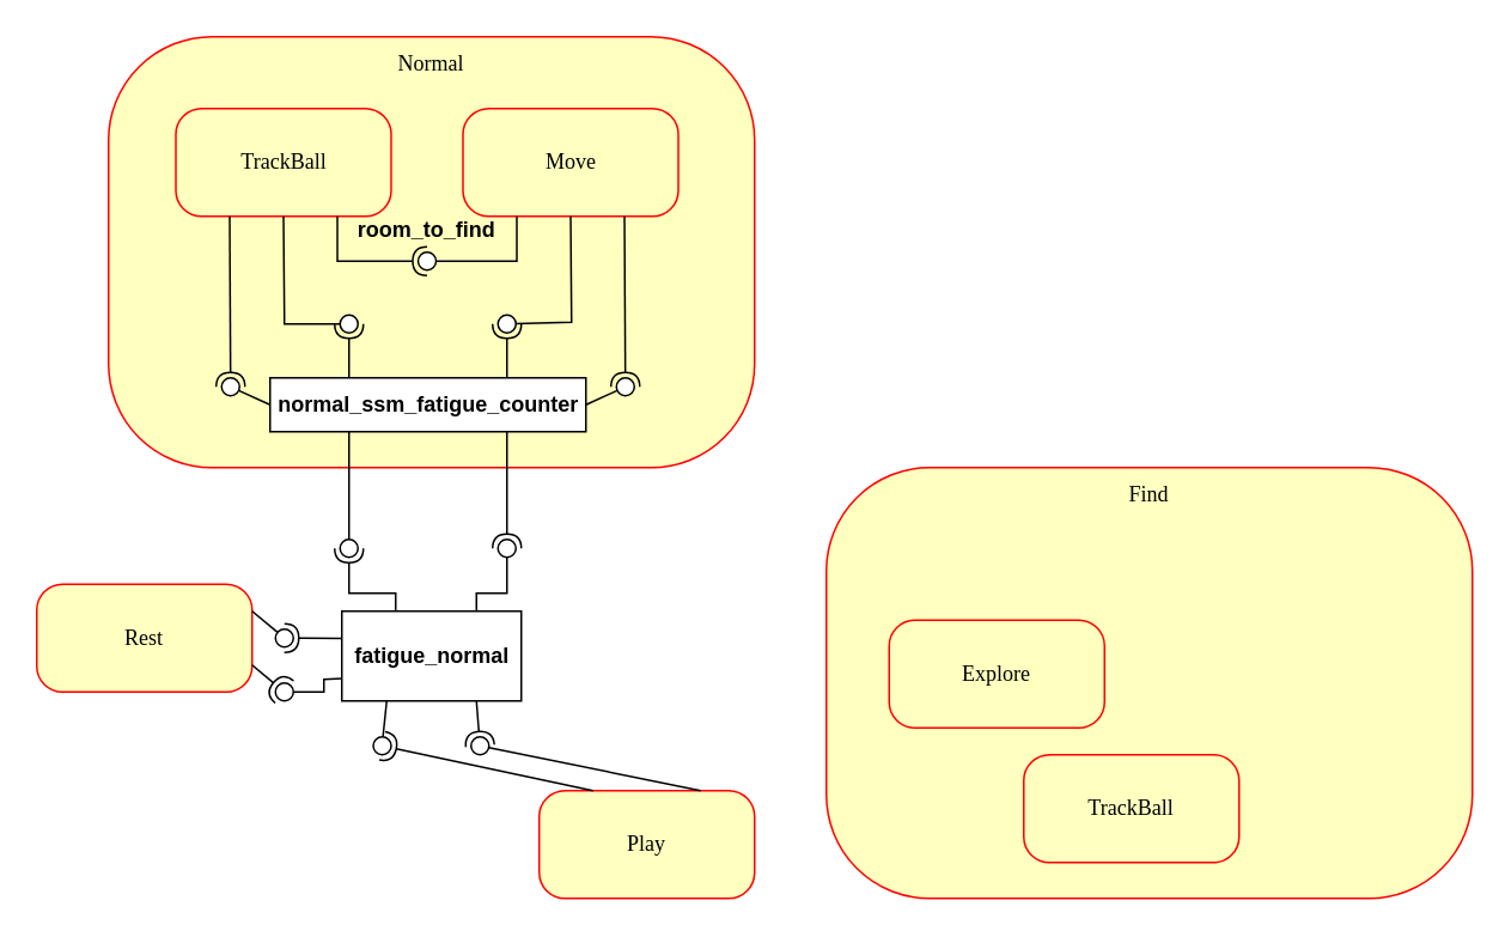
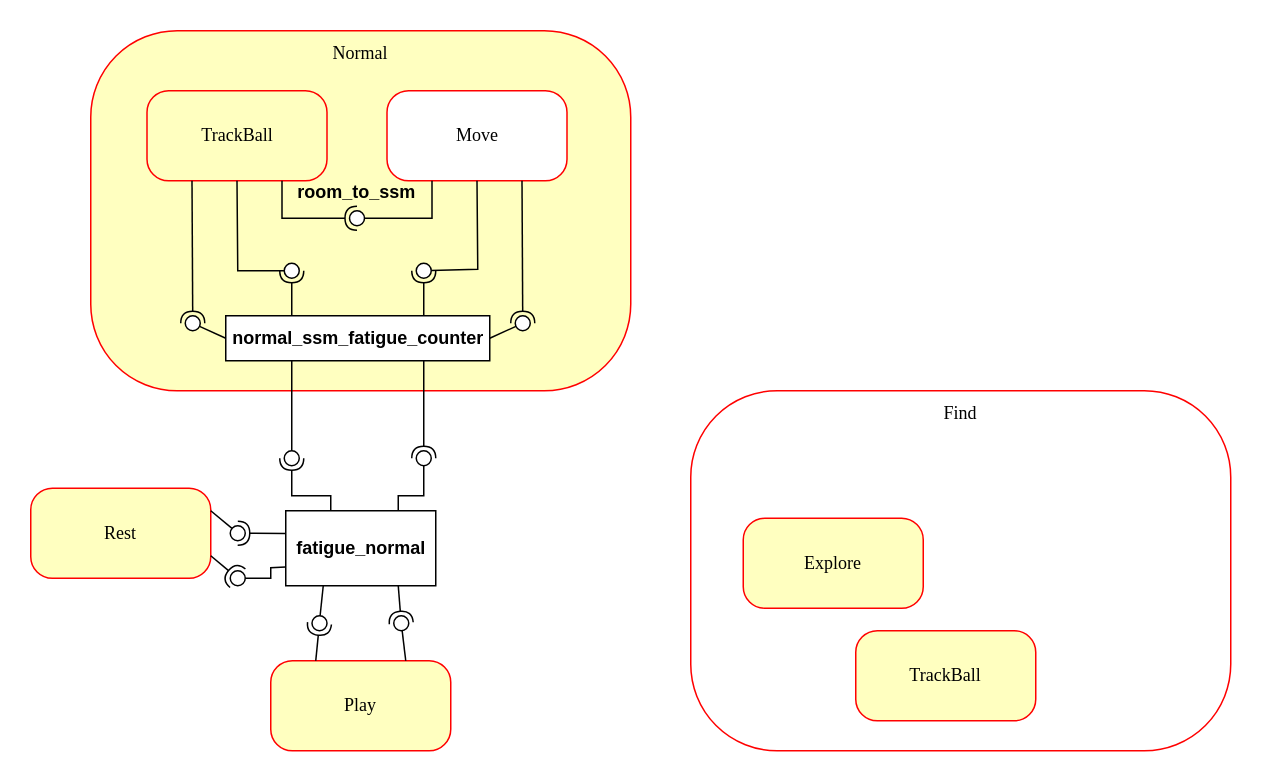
- <mxCell id="6" value="Move" style="rounded=1;whiteSpace=wrap;html=1;arcSize=24;fillColor=#ffffc0;strokeColor=#ff0000;shadow=0;comic=0;labelBackgroundColor=none;fontFamily=Verdana;fontSize=12;fontColor=#000000;align=center;" vertex="1" parent="1"><mxGeometry x="257.5" y="60" width="120" height="60" as="geometry" /></mxCell>
+ <mxCell id="6" value="Move" style="rounded=1;whiteSpace=wrap;html=1;arcSize=24;fillColor=#ffffff;strokeColor=#ff0000;shadow=0;comic=0;labelBackgroundColor=none;fontFamily=Verdana;fontSize=12;fontColor=#000000;align=center;" vertex="1" parent="1"><mxGeometry x="257.5" y="60" width="120" height="60" as="geometry" /></mxCell>
- <mxCell id="10" value="room_to_find" style="text;align=center;fontStyle=1;verticalAlign=middle;spacingLeft=3;spacingRight=3;strokeColor=none;rotatable=0;points=[[0,0.5],[1,0.5]];portConstraint=eastwest;" vertex="1" parent="1"><mxGeometry x="197.5" y="114" width="80" height="26" as="geometry" /></mxCell>
+ <mxCell id="10" value="room_to_ssm" style="text;align=center;fontStyle=1;verticalAlign=middle;spacingLeft=3;spacingRight=3;strokeColor=none;rotatable=0;points=[[0,0.5],[1,0.5]];portConstraint=eastwest;" vertex="1" parent="1"><mxGeometry x="197.5" y="114" width="80" height="26" as="geometry" /></mxCell>
- <mxCell id="31" value="Find" style="rounded=1;whiteSpace=wrap;html=1;arcSize=24;fillColor=#ffffc0;strokeColor=#ff0000;shadow=0;comic=0;labelBackgroundColor=none;fontFamily=Verdana;fontSize=12;fontColor=#000000;align=center;spacingLeft=0;spacingBottom=210;" vertex="1" parent="1"><mxGeometry x="460" y="260" width="360" height="240" as="geometry" /></mxCell>
+ <mxCell id="31" value="Find" style="rounded=1;whiteSpace=wrap;html=1;arcSize=24;fillColor=#ffffff;strokeColor=#ff0000;shadow=0;comic=0;labelBackgroundColor=none;fontFamily=Verdana;fontSize=12;fontColor=#000000;align=center;spacingLeft=0;spacingBottom=210;" vertex="1" parent="1"><mxGeometry x="460" y="260" width="360" height="240" as="geometry" /></mxCell>
- <mxCell id="3" value="Play" style="rounded=1;whiteSpace=wrap;html=1;arcSize=24;fillColor=#ffffc0;strokeColor=#ff0000;shadow=0;comic=0;labelBackgroundColor=none;fontFamily=Verdana;fontSize=12;fontColor=#000000;align=center;" parent="1" vertex="1"><mxGeometry x="300" y="440" width="120" height="60" as="geometry" /></mxCell>
+ <mxCell id="3" value="Play" style="rounded=1;whiteSpace=wrap;html=1;arcSize=24;fillColor=#ffffc0;strokeColor=#ff0000;shadow=0;comic=0;labelBackgroundColor=none;fontFamily=Verdana;fontSize=12;fontColor=#000000;align=center;" parent="1" vertex="1"><mxGeometry x="180" y="440" width="120" height="60" as="geometry" /></mxCell>
